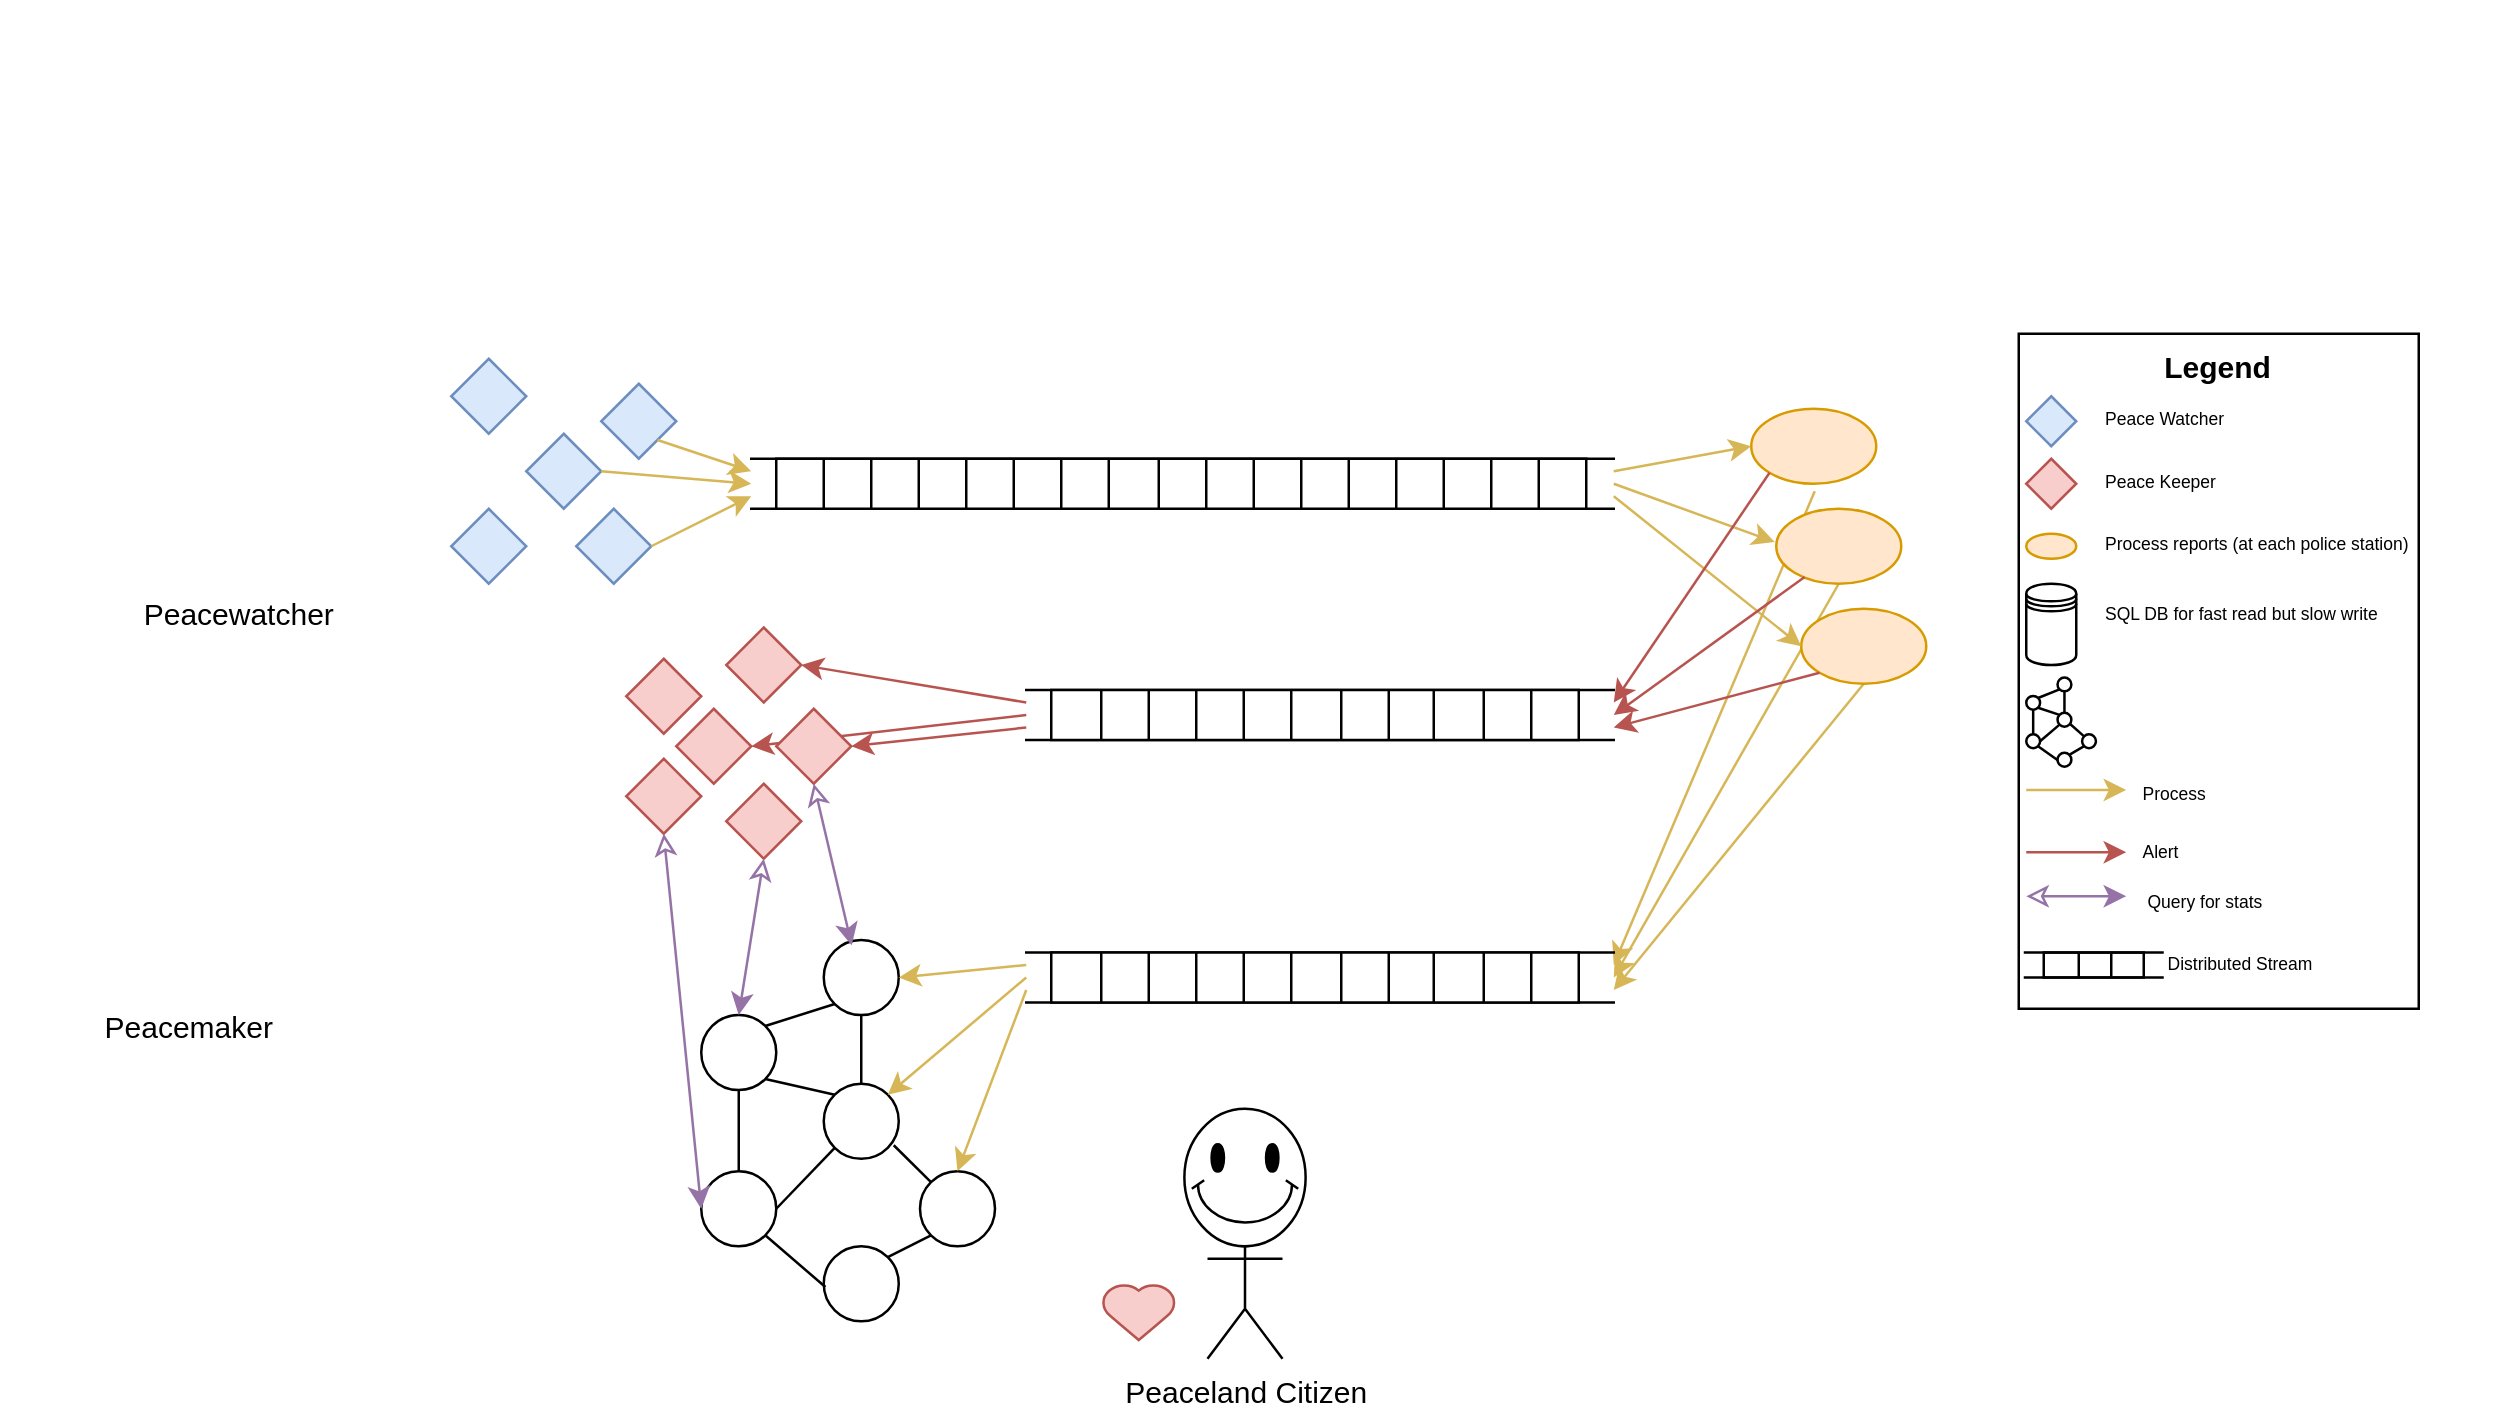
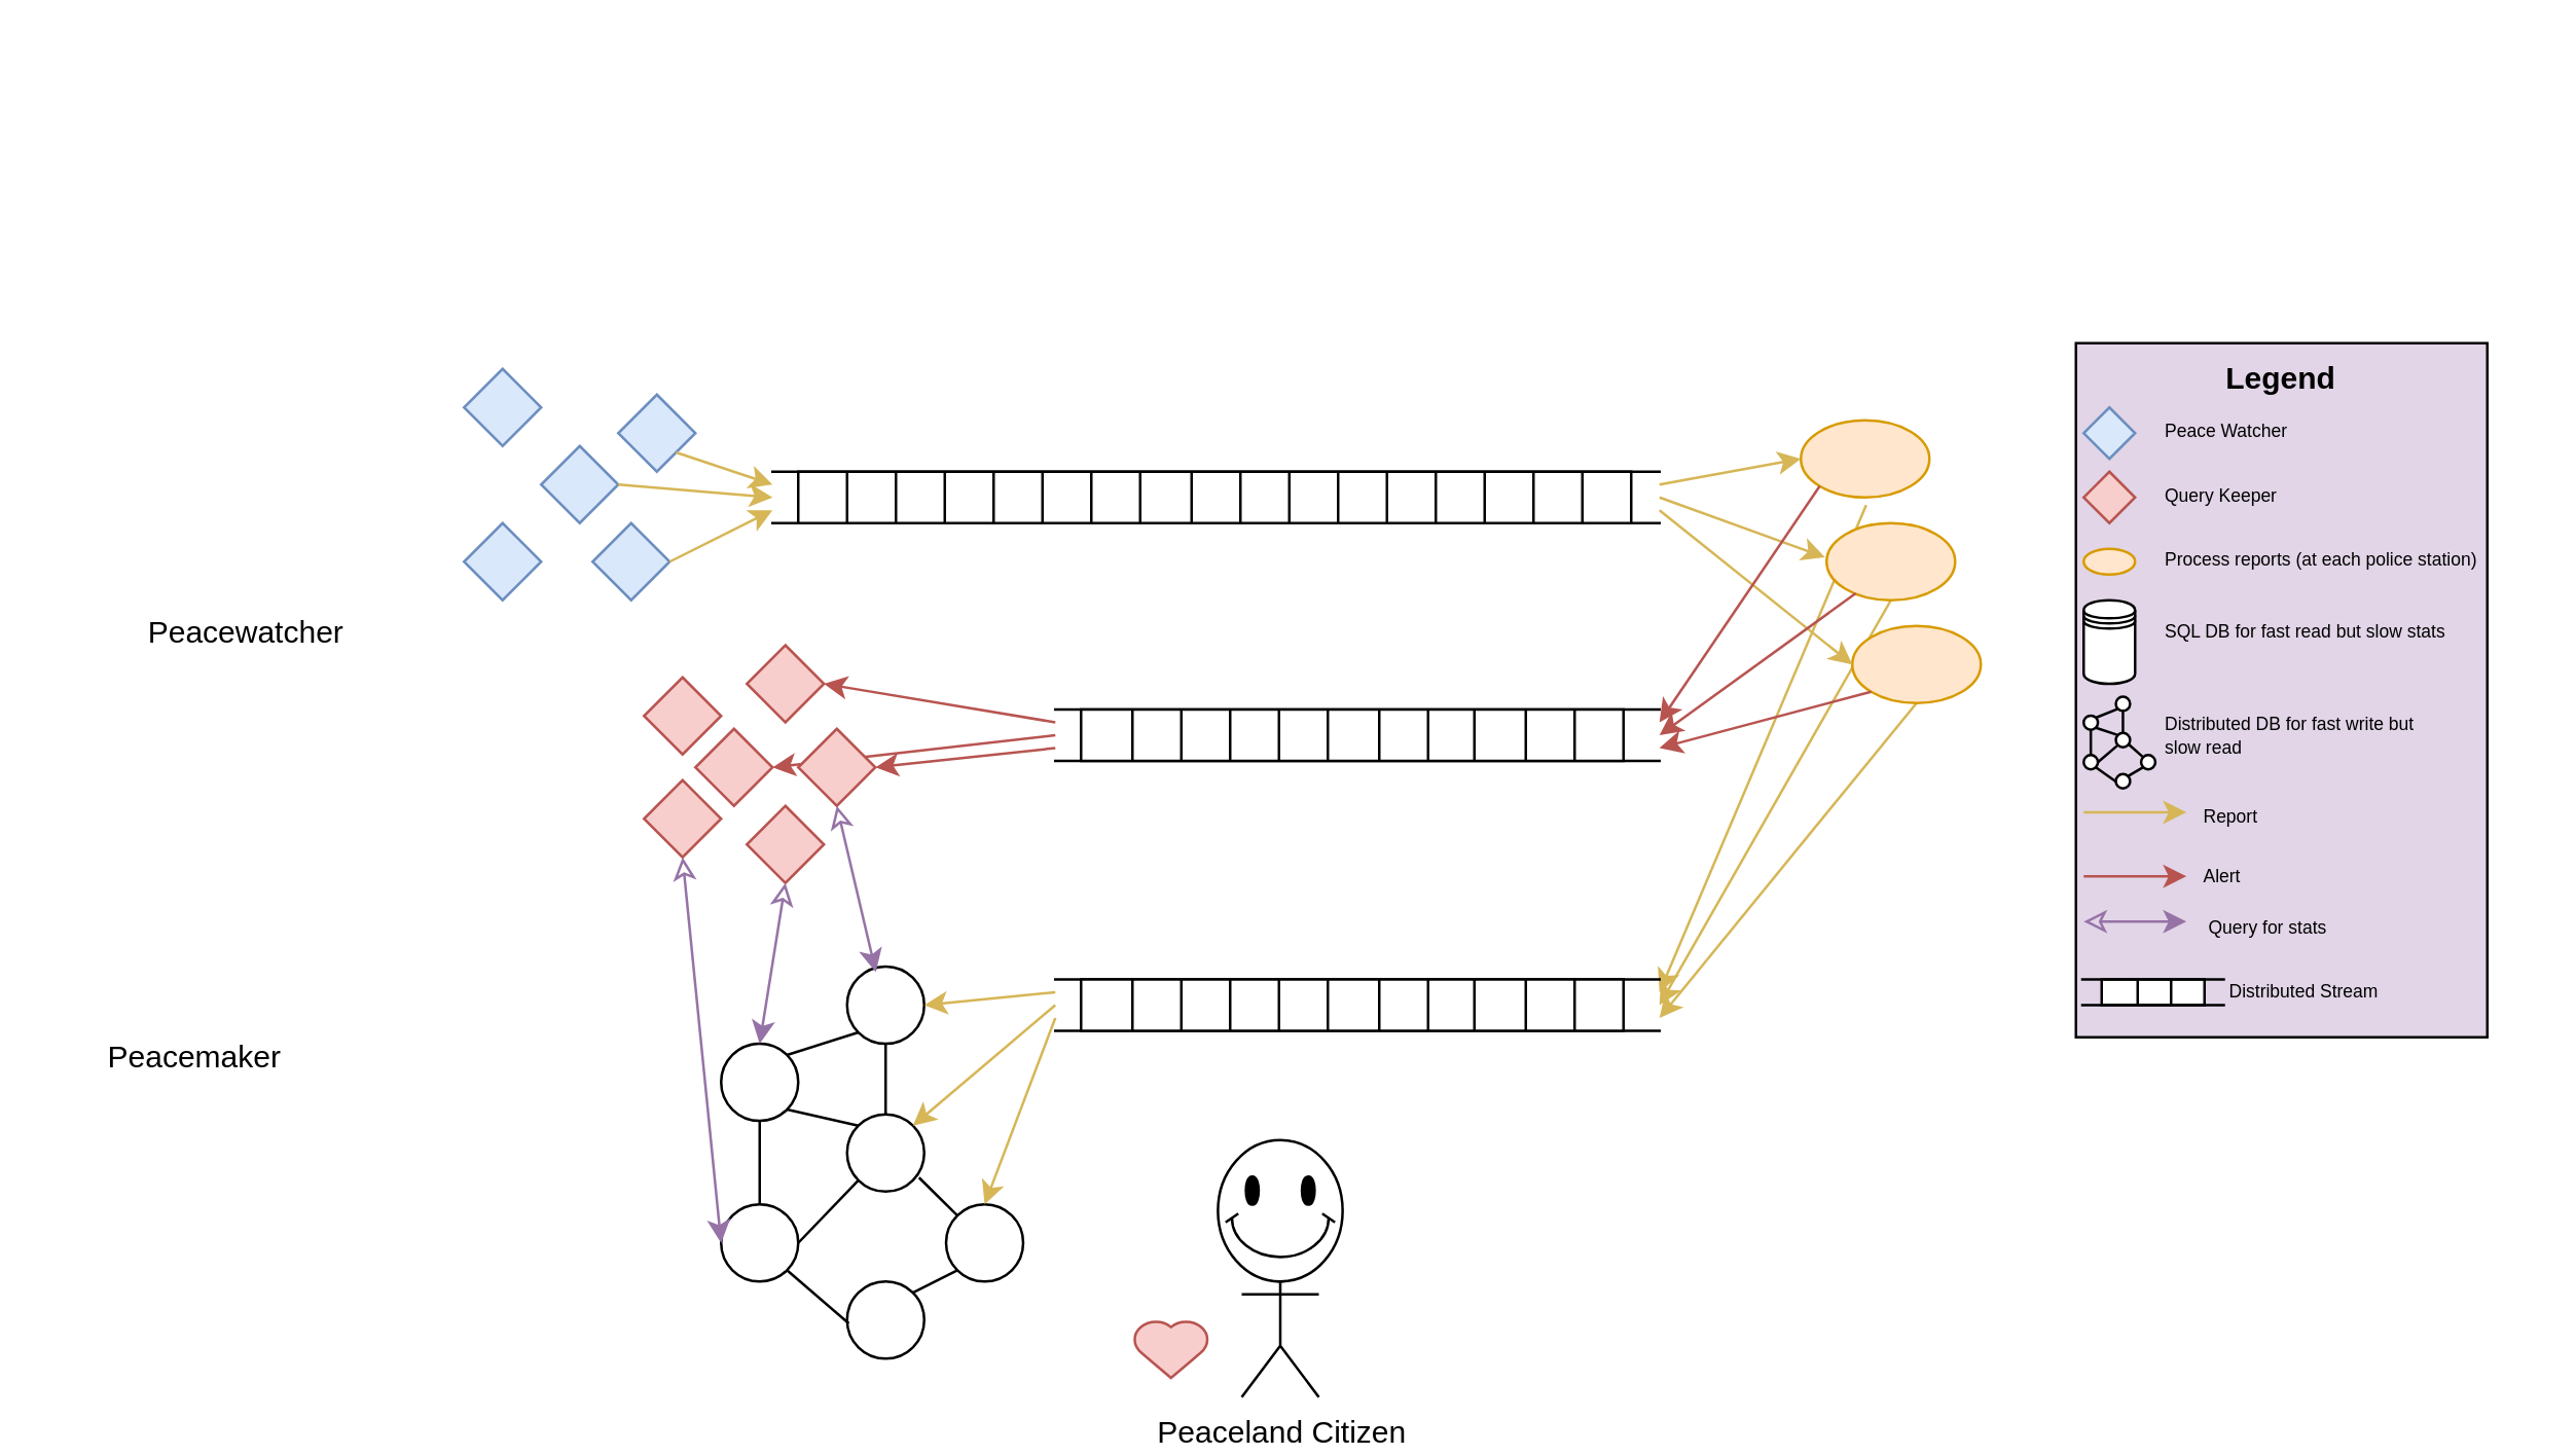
- <mxCell id="103" value="Peace Keeper" style="text;html=1;align=left;verticalAlign=middle;resizable=0;points=[];autosize=1;strokeColor=none;fillColor=none;fontSize=7;" parent="1" vertex="1"><mxGeometry x="840" y="188" width="60" height="10" as="geometry" /></mxCell>
+ <mxCell id="103" value="Query Keeper" style="text;html=1;align=left;verticalAlign=middle;resizable=0;points=[];autosize=1;strokeColor=none;fillColor=none;fontSize=7;" parent="1" vertex="1"><mxGeometry x="840" y="188" width="60" height="10" as="geometry" /></mxCell>
- <mxCell id="107" value="SQL DB for fast read but slow write" style="text;html=1;align=left;verticalAlign=middle;resizable=0;points=[];autosize=1;strokeColor=none;fillColor=none;fontSize=7;" parent="1" vertex="1"><mxGeometry x="840" y="240.5" width="120" height="10" as="geometry" /></mxCell>
+ <mxCell id="107" value="SQL DB for fast read but slow stats" style="text;html=1;align=left;verticalAlign=middle;resizable=0;points=[];autosize=1;strokeColor=none;fillColor=none;fontSize=7;" parent="1" vertex="1"><mxGeometry x="840" y="240.5" width="120" height="10" as="geometry" /></mxCell>
- <mxCell id="6" value="Legend" style="rounded=0;whiteSpace=wrap;html=1;verticalAlign=top;fontStyle=1" parent="1" vertex="1"><mxGeometry x="807" width="160" height="270" as="geometry" y="133" /></mxCell>
+ <mxCell id="6" value="Legend" style="rounded=0;whiteSpace=wrap;html=1;verticalAlign=top;fontStyle=1;fillColor=#e1d5e7;" parent="1" vertex="1"><mxGeometry x="807" width="160" height="270" as="geometry" y="133" /></mxCell>
+ <mxCell id="123" value="Distributed DB for fast write but &lt;br&gt;slow read" style="text;html=1;align=left;verticalAlign=middle;resizable=0;points=[];autosize=1;strokeColor=none;fillColor=none;fontSize=7;" parent="1" vertex="1"><mxGeometry x="840" y="275.5" width="110" height="20" as="geometry" /></mxCell>
- <mxCell id="127" value="Process" style="text;html=1;align=left;verticalAlign=middle;resizable=0;points=[];autosize=1;strokeColor=none;fillColor=none;fontSize=7;" parent="1" vertex="1"><mxGeometry x="855" y="313" width="40" height="10" as="geometry" /></mxCell>
+ <mxCell id="127" value="Report" style="text;html=1;align=left;verticalAlign=middle;resizable=0;points=[];autosize=1;strokeColor=none;fillColor=none;fontSize=7;" parent="1" vertex="1"><mxGeometry x="855" y="313" width="40" height="10" as="geometry" /></mxCell>
